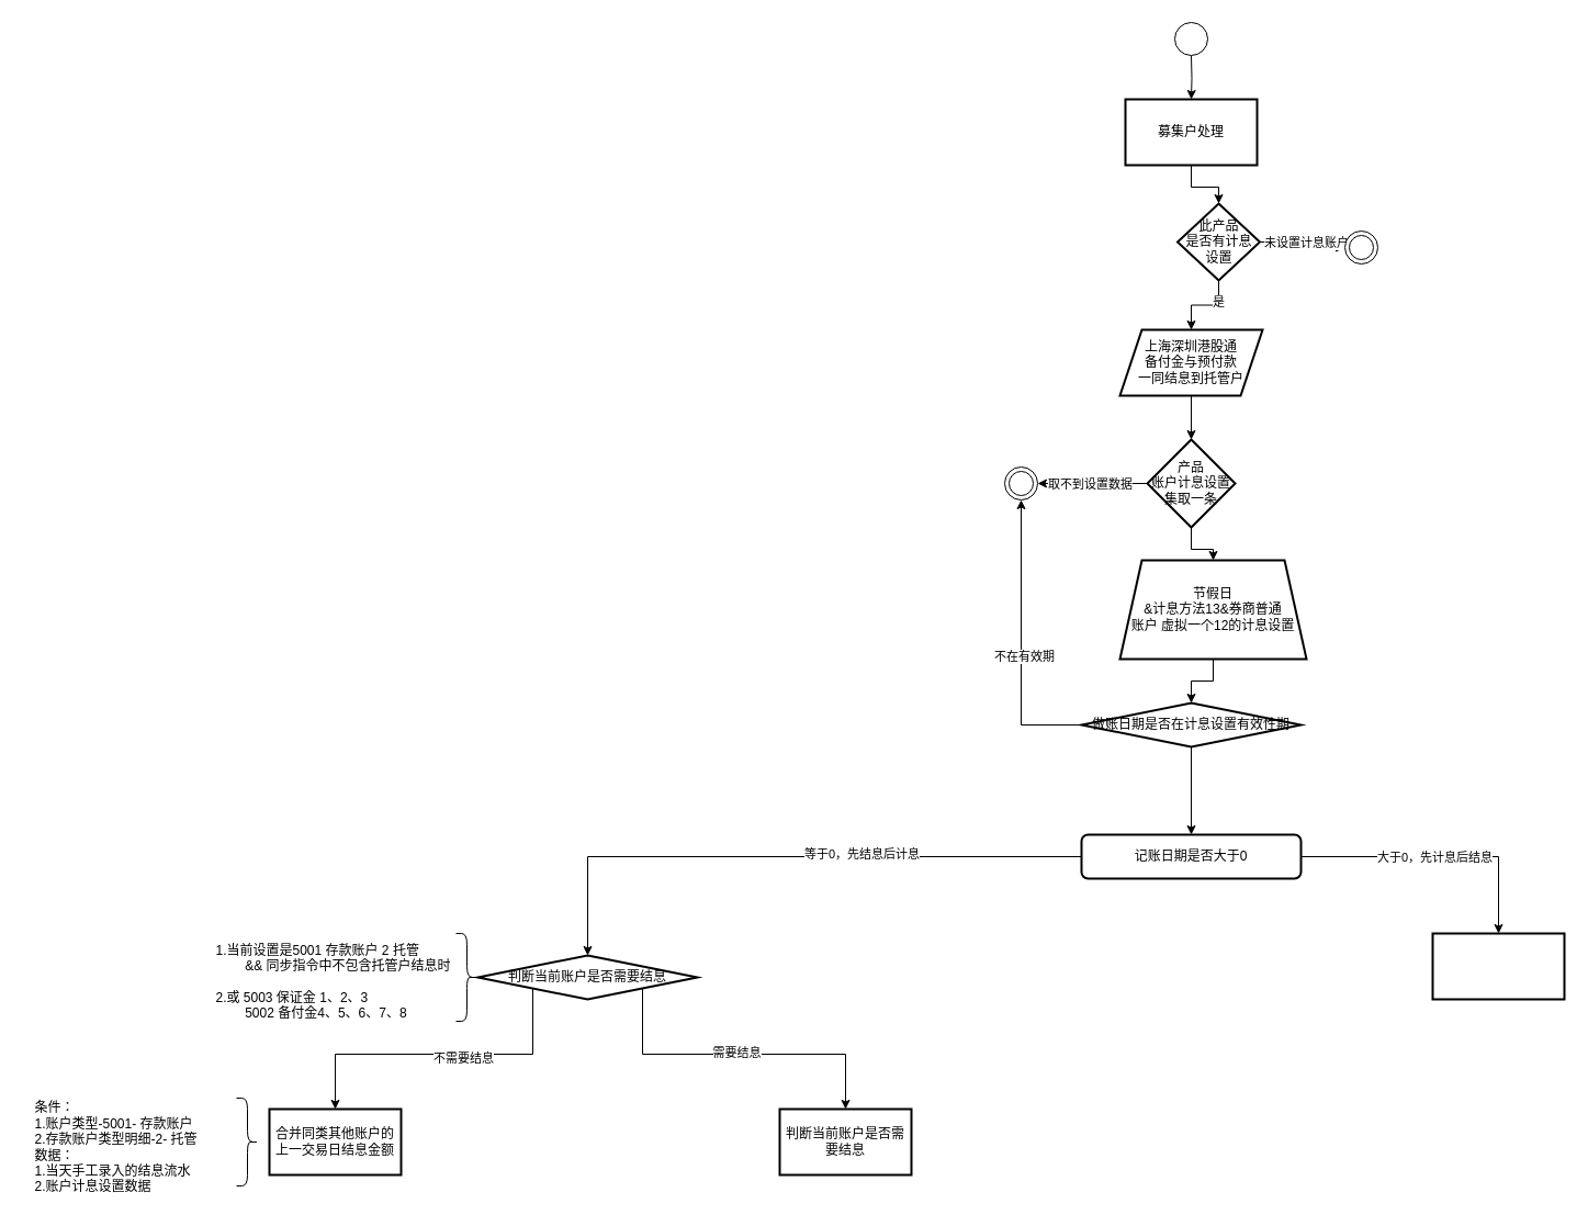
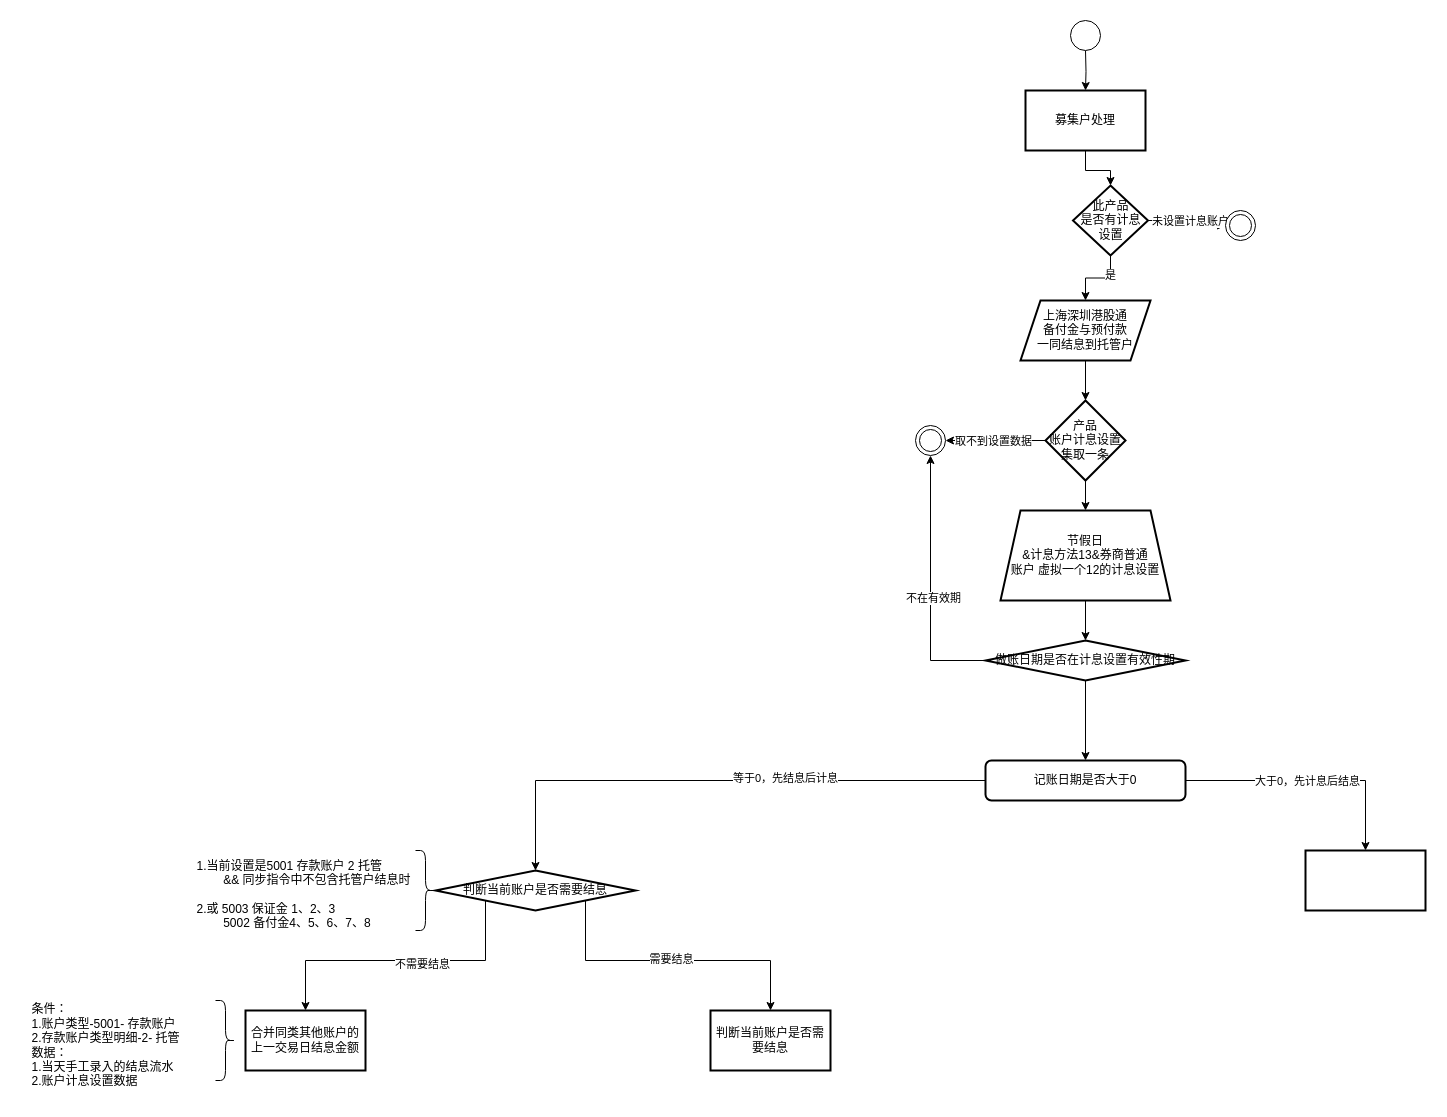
- <mxCell id="20" value="节假日&lt;div&gt;&amp;amp;计息方法13&amp;amp;券商普通&lt;div&gt;账户 虚拟一个12的计息设置&lt;/div&gt;&lt;/div&gt;" style="shape=trapezoid;perimeter=trapezoidPerimeter;whiteSpace=wrap;html=1;fixedSize=1;strokeWidth=2;" parent="1" vertex="1"><mxGeometry x="1020" y="510" width="170" height="90" as="geometry" /></mxCell>
+ <mxCell id="20" value="节假日&lt;div&gt;&amp;amp;计息方法13&amp;amp;券商普通&lt;div&gt;账户 虚拟一个12的计息设置&lt;/div&gt;&lt;/div&gt;" style="shape=trapezoid;perimeter=trapezoidPerimeter;whiteSpace=wrap;html=1;fixedSize=1;strokeWidth=2;" parent="1" vertex="1"><mxGeometry x="1000" y="510" width="170" height="90" as="geometry" /></mxCell>
